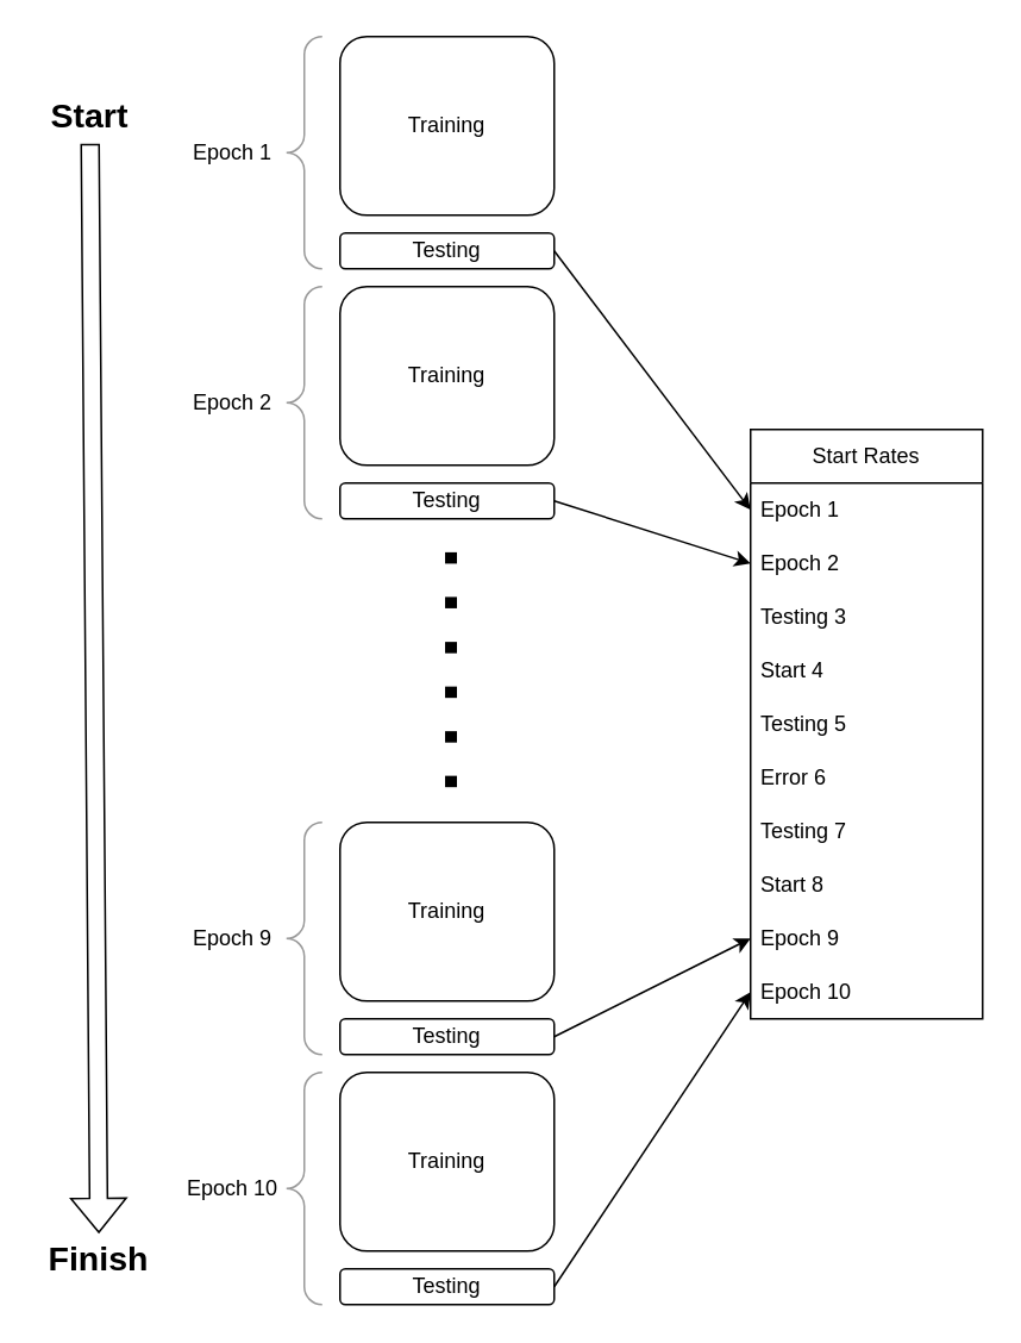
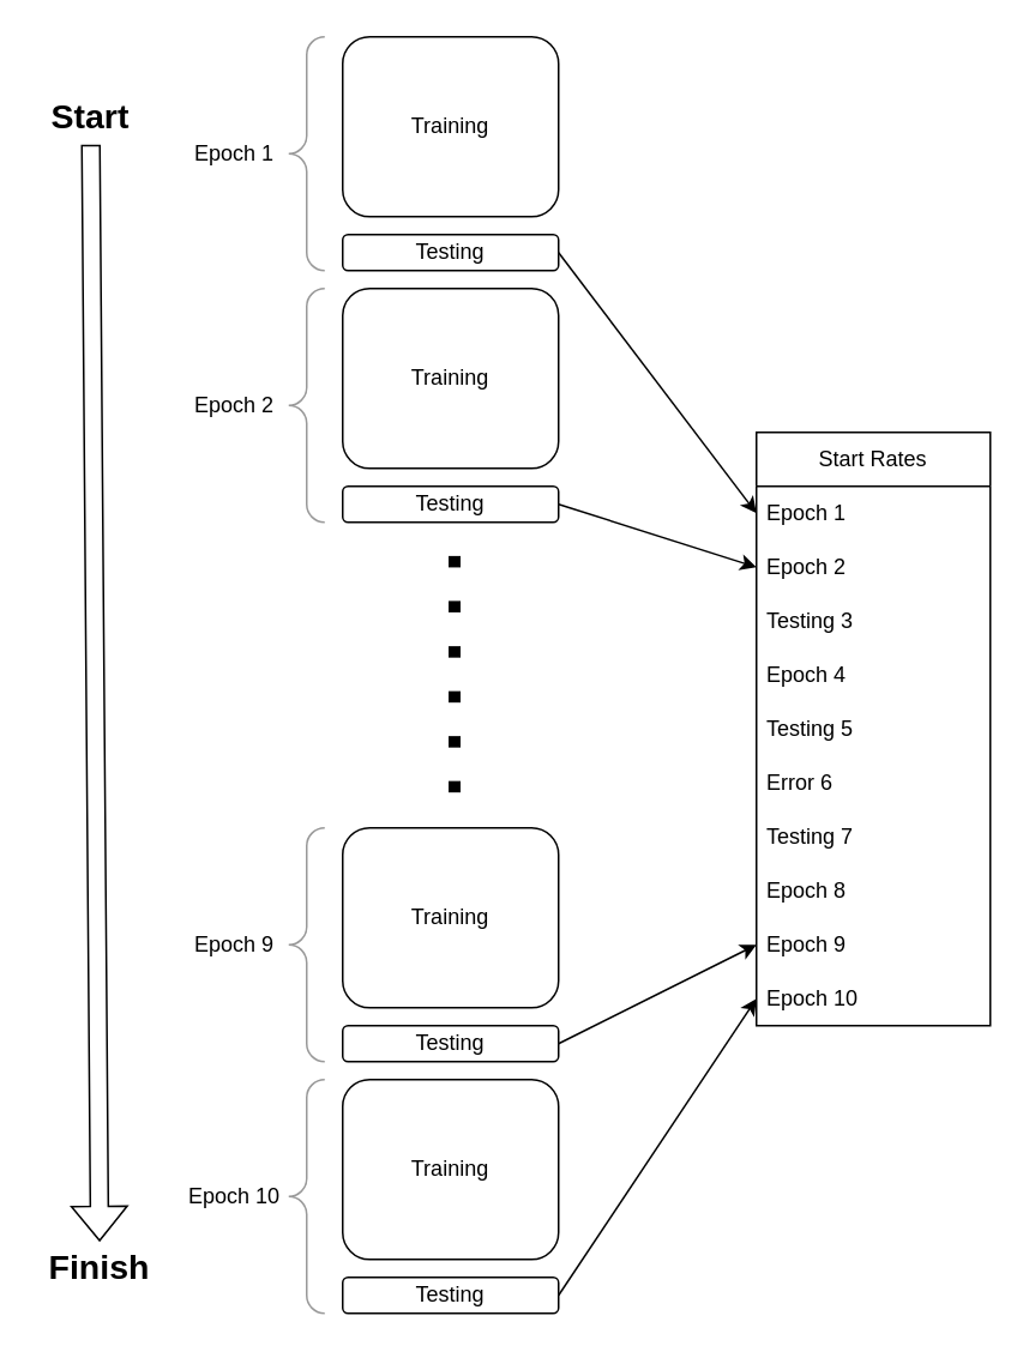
- <mxCell id="11" value="Start 4" style="text;strokeColor=none;fillColor=none;align=left;verticalAlign=middle;spacingLeft=4;spacingRight=4;overflow=hidden;points=[[0,0.5],[1,0.5]];portConstraint=eastwest;rotatable=0;whiteSpace=wrap;html=1;" parent="7" vertex="1"><mxGeometry y="120" width="130" height="30" as="geometry" /></mxCell>
+ <mxCell id="11" value="Epoch 4" style="text;strokeColor=none;fillColor=none;align=left;verticalAlign=middle;spacingLeft=4;spacingRight=4;overflow=hidden;points=[[0,0.5],[1,0.5]];portConstraint=eastwest;rotatable=0;whiteSpace=wrap;html=1;" parent="7" vertex="1"><mxGeometry y="120" width="130" height="30" as="geometry" /></mxCell>
- <mxCell id="15" value="Start 8" style="text;strokeColor=none;fillColor=none;align=left;verticalAlign=middle;spacingLeft=4;spacingRight=4;overflow=hidden;points=[[0,0.5],[1,0.5]];portConstraint=eastwest;rotatable=0;whiteSpace=wrap;html=1;" parent="7" vertex="1"><mxGeometry y="240" width="130" height="30" as="geometry" /></mxCell>
+ <mxCell id="15" value="Epoch 8" style="text;strokeColor=none;fillColor=none;align=left;verticalAlign=middle;spacingLeft=4;spacingRight=4;overflow=hidden;points=[[0,0.5],[1,0.5]];portConstraint=eastwest;rotatable=0;whiteSpace=wrap;html=1;" parent="7" vertex="1"><mxGeometry y="240" width="130" height="30" as="geometry" /></mxCell>
